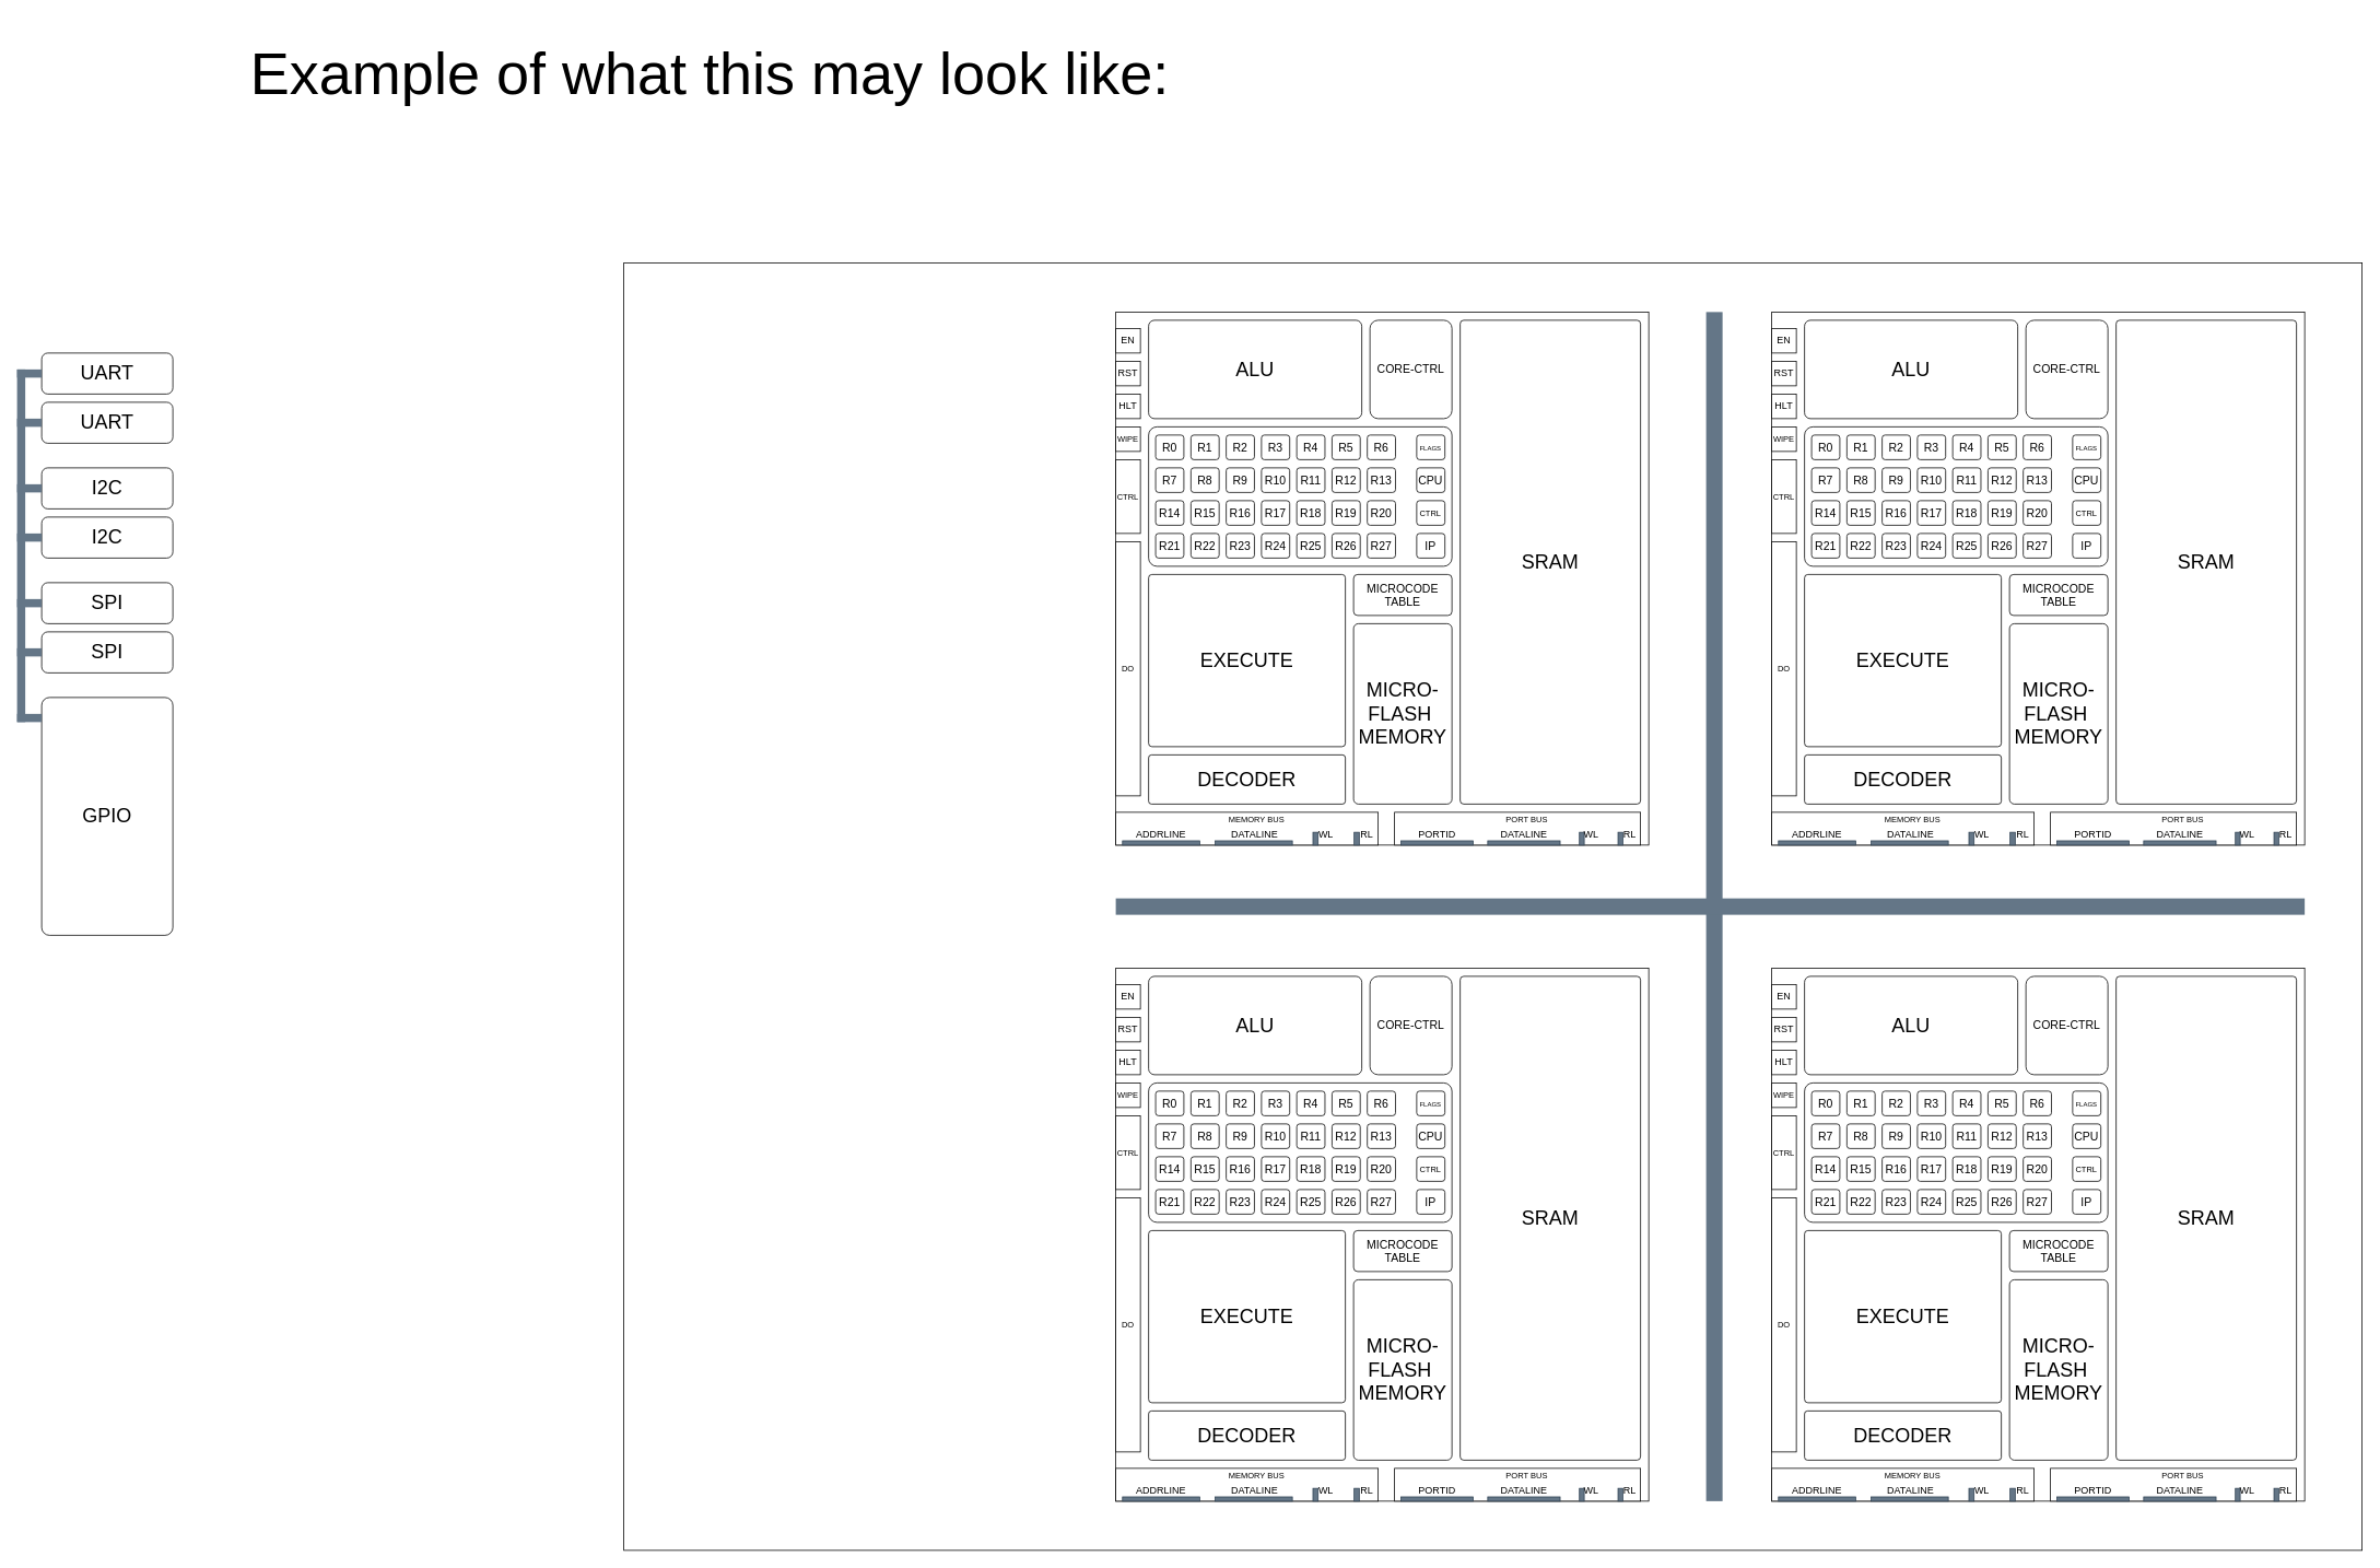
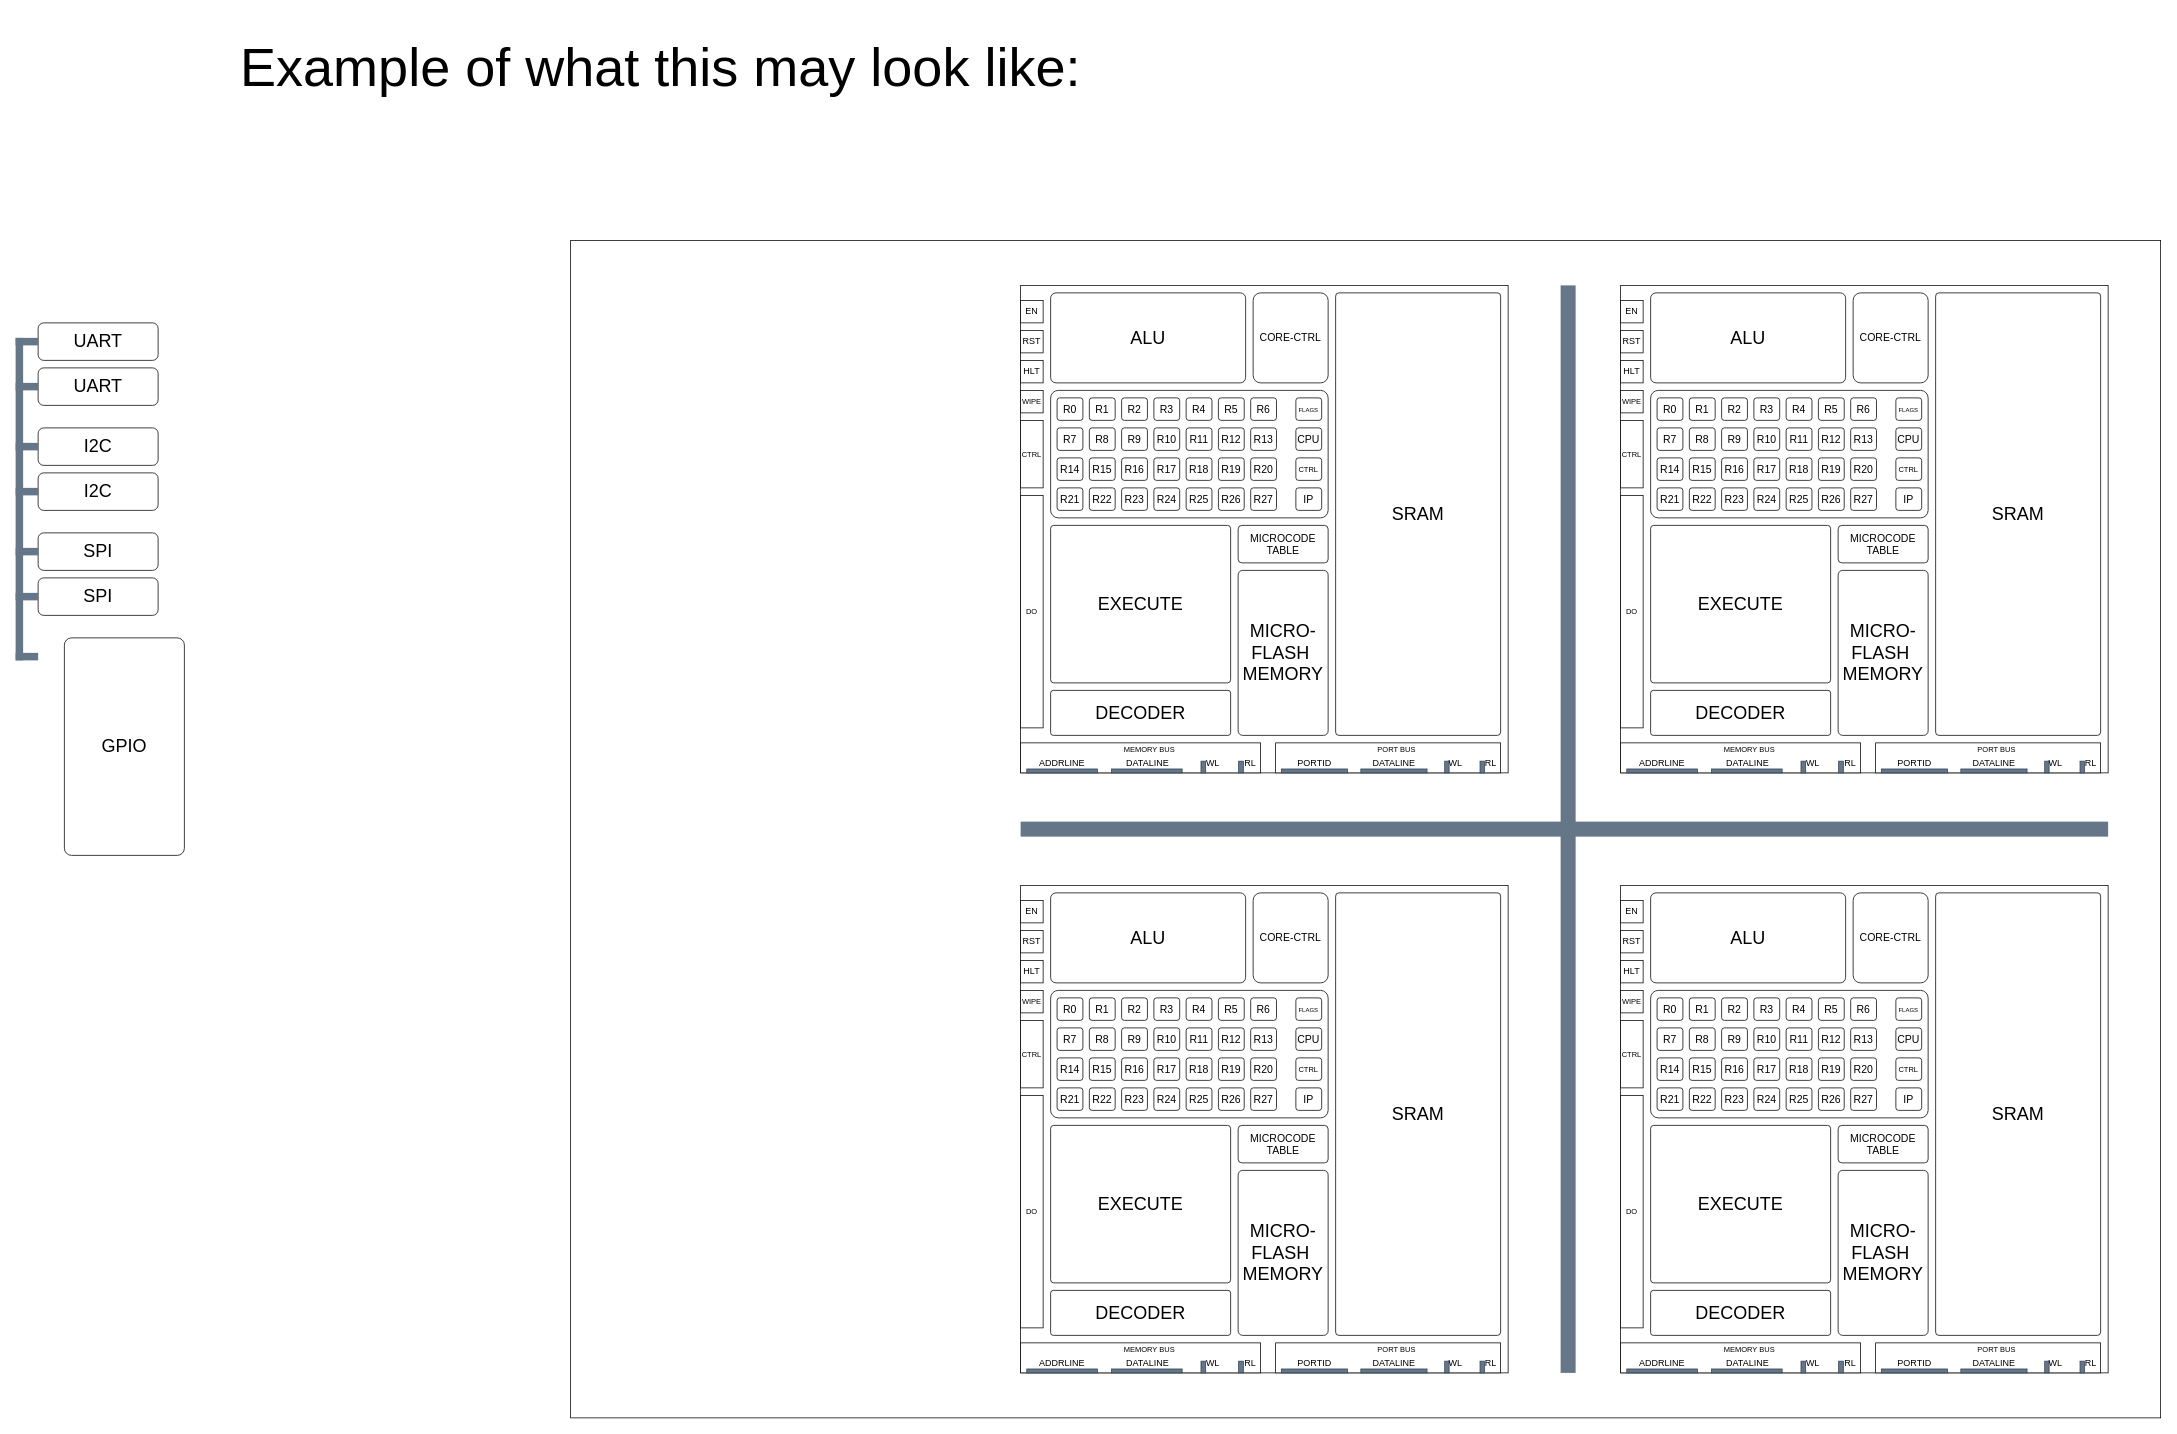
- <mxCell id="312" value="&lt;font style=&quot;font-size: 72px;&quot;&gt;Example of what this may look like:&lt;/font&gt;" style="text;strokeColor=none;align=center;fillColor=none;html=1;verticalAlign=middle;whiteSpace=wrap;rounded=0;" vertex="1" parent="1"><mxGeometry x="40" y="20" width="1650" height="140" as="geometry" /></mxCell>
+ <mxCell id="312" value="&lt;font style=&quot;font-size: 72px;&quot;&gt;Example of what this may look like:&lt;/font&gt;" style="text;strokeColor=none;align=center;fillColor=none;html=1;verticalAlign=middle;whiteSpace=wrap;rounded=0;" vertex="1" parent="1"><mxGeometry x="55" y="20" width="1650" height="140" as="geometry" /></mxCell>
- <mxCell id="9" value="&lt;span style=&quot;font-size: 24px;&quot;&gt;GPIO&lt;/span&gt;" style="rounded=1;whiteSpace=wrap;html=1;arcSize=6;" parent="1" vertex="1"><mxGeometry x="50" y="850" width="160" height="290" as="geometry" /></mxCell>
+ <mxCell id="9" value="&lt;span style=&quot;font-size: 24px;&quot;&gt;GPIO&lt;/span&gt;" style="rounded=1;whiteSpace=wrap;html=1;arcSize=6;" parent="1" vertex="1"><mxGeometry x="85" y="850" width="160" height="290" as="geometry" /></mxCell>
